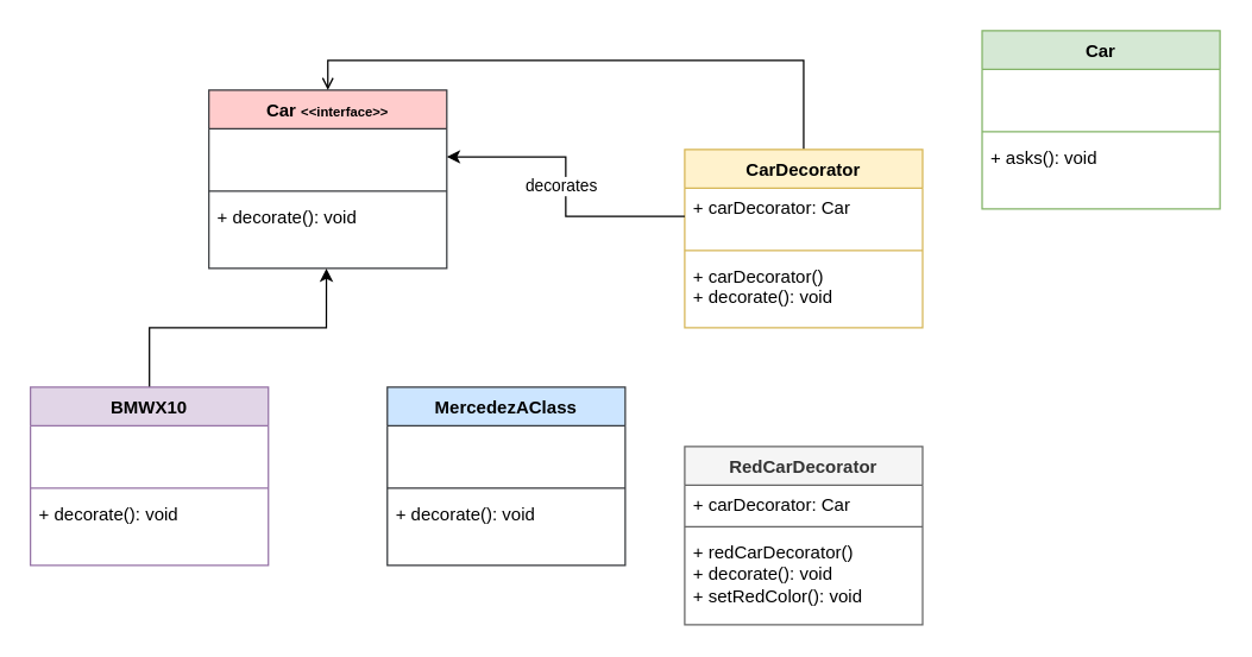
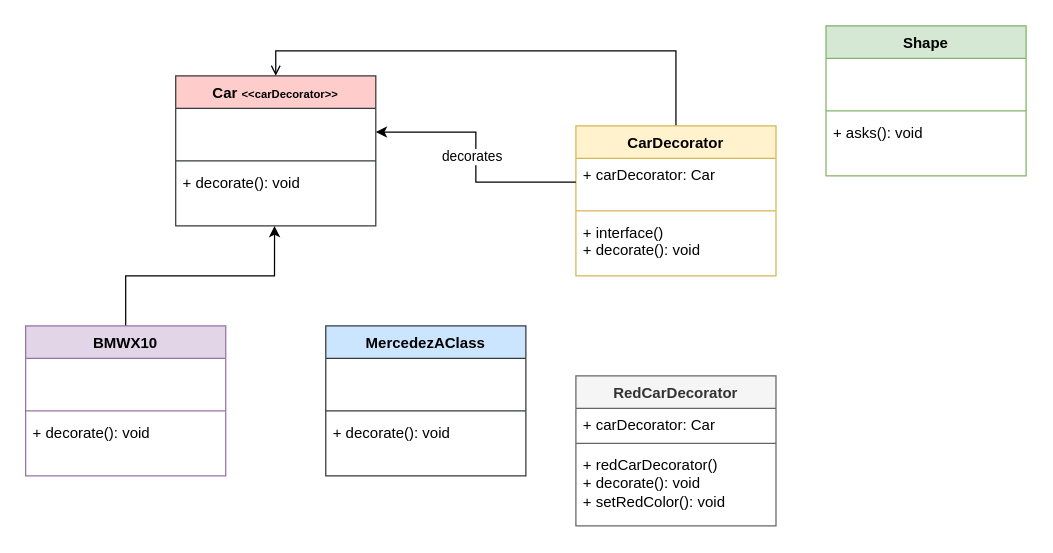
- <mxCell id="24" value="Car" style="swimlane;fontStyle=1;align=center;verticalAlign=top;childLayout=stackLayout;horizontal=1;startSize=26;horizontalStack=0;resizeParent=1;resizeParentMax=0;resizeLast=0;collapsible=1;marginBottom=0;whiteSpace=wrap;html=1;fillColor=#d5e8d4;strokeColor=#82b366;" vertex="1" parent="1"><mxGeometry x="660" y="20" width="160" height="120" as="geometry" /></mxCell>
+ <mxCell id="24" value="Shape" style="swimlane;fontStyle=1;align=center;verticalAlign=top;childLayout=stackLayout;horizontal=1;startSize=26;horizontalStack=0;resizeParent=1;resizeParentMax=0;resizeLast=0;collapsible=1;marginBottom=0;whiteSpace=wrap;html=1;fillColor=#d5e8d4;strokeColor=#82b366;" vertex="1" parent="1"><mxGeometry x="660" y="20" width="160" height="120" as="geometry" /></mxCell>
- <mxCell id="2" value="Car &lt;font style=&quot;font-size: 9px;&quot;&gt;&amp;lt;&amp;lt;interface&amp;gt;&amp;gt;&lt;/font&gt;" style="swimlane;fontStyle=1;align=center;verticalAlign=top;childLayout=stackLayout;horizontal=1;startSize=26;horizontalStack=0;resizeParent=1;resizeParentMax=0;resizeLast=0;collapsible=1;marginBottom=0;whiteSpace=wrap;html=1;fillColor=#ffcccc;strokeColor=#36393d;" vertex="1" parent="1"><mxGeometry x="140" y="60" width="160" height="120" as="geometry" /></mxCell>
+ <mxCell id="2" value="Car &lt;font style=&quot;font-size: 9px;&quot;&gt;&amp;lt;&amp;lt;carDecorator&amp;gt;&amp;gt;&lt;/font&gt;" style="swimlane;fontStyle=1;align=center;verticalAlign=top;childLayout=stackLayout;horizontal=1;startSize=26;horizontalStack=0;resizeParent=1;resizeParentMax=0;resizeLast=0;collapsible=1;marginBottom=0;whiteSpace=wrap;html=1;fillColor=#ffcccc;strokeColor=#36393d;" vertex="1" parent="1"><mxGeometry x="140" y="60" width="160" height="120" as="geometry" /></mxCell>
- <mxCell id="19" value="+ carDecorator()&lt;br&gt;+ decorate(): void" style="text;strokeColor=none;fillColor=none;align=left;verticalAlign=top;spacingLeft=4;spacingRight=4;overflow=hidden;rotatable=0;points=[[0,0.5],[1,0.5]];portConstraint=eastwest;whiteSpace=wrap;html=1;" vertex="1" parent="16"><mxGeometry y="72" width="160" height="48" as="geometry" /></mxCell>
+ <mxCell id="19" value="+ interface()&lt;br&gt;+ decorate(): void" style="text;strokeColor=none;fillColor=none;align=left;verticalAlign=top;spacingLeft=4;spacingRight=4;overflow=hidden;rotatable=0;points=[[0,0.5],[1,0.5]];portConstraint=eastwest;whiteSpace=wrap;html=1;" vertex="1" parent="16"><mxGeometry y="72" width="160" height="48" as="geometry" /></mxCell>
